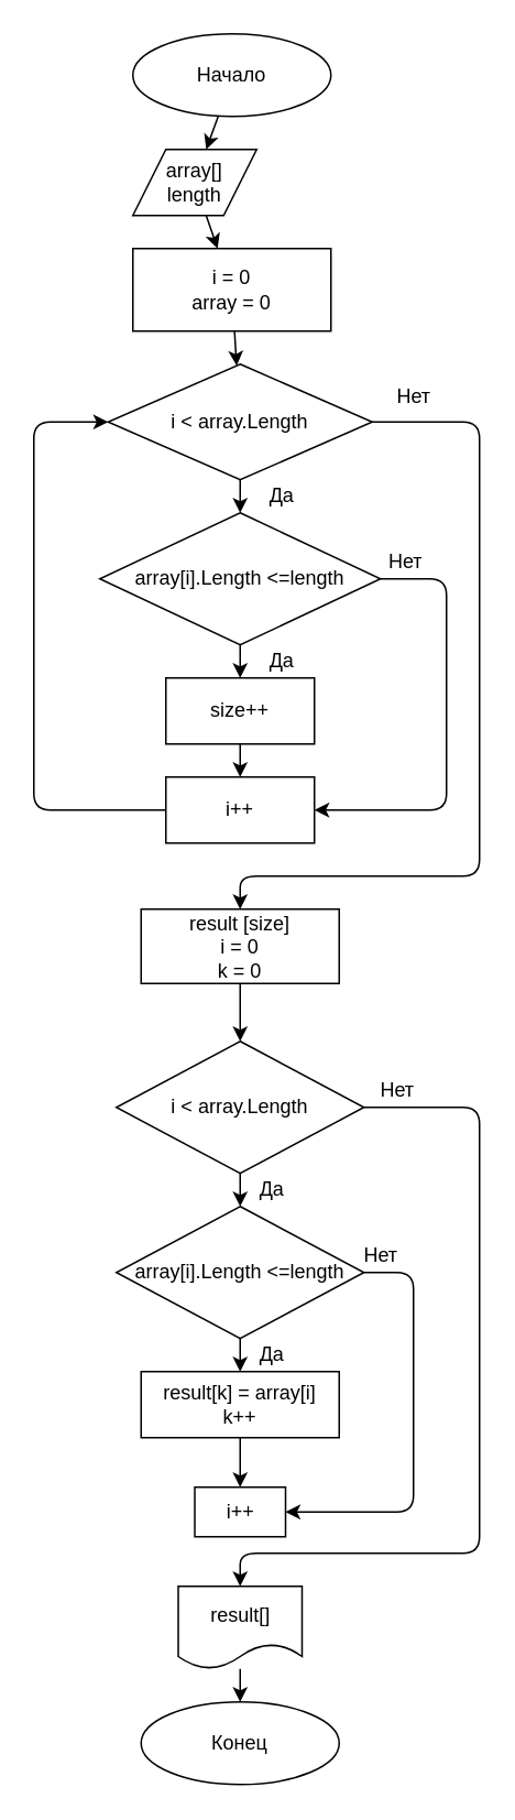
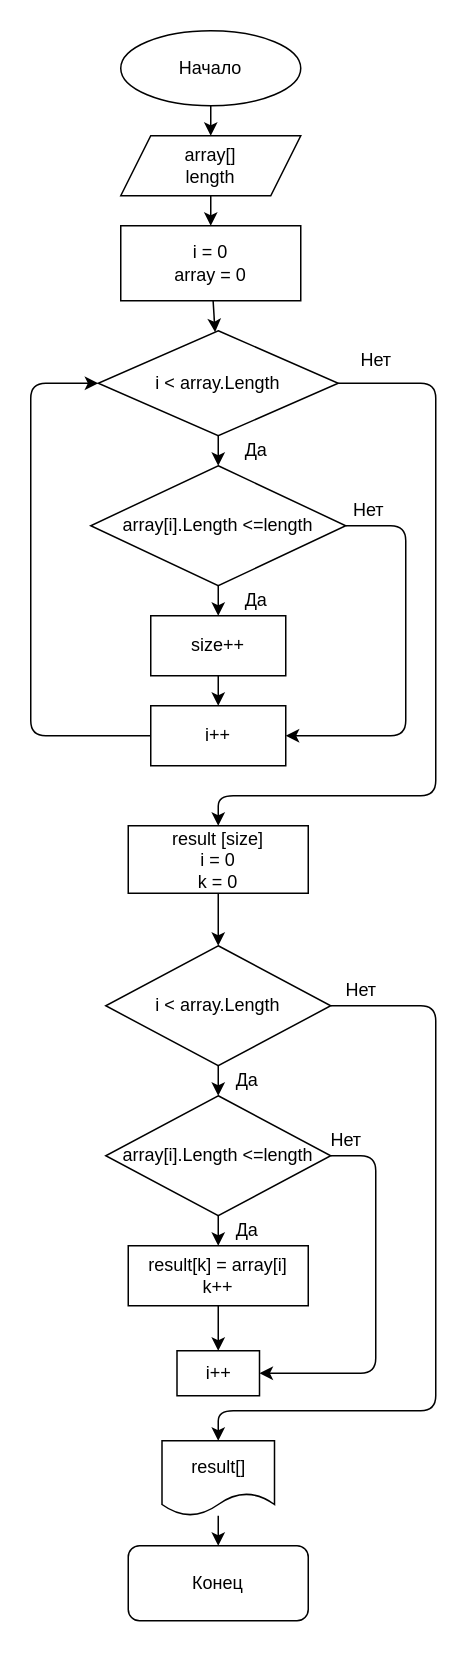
- <mxCell id="6" value="array[]&lt;br&gt;length" style="shape=parallelogram;perimeter=parallelogramPerimeter;whiteSpace=wrap;html=1;fixedSize=1;" vertex="1" parent="1"><mxGeometry x="80" y="90" width="75" height="40" as="geometry" /></mxCell>
+ <mxCell id="6" value="array[]&lt;br&gt;length" style="shape=parallelogram;perimeter=parallelogramPerimeter;whiteSpace=wrap;html=1;fixedSize=1;" vertex="1" parent="1"><mxGeometry x="80" y="90" width="120" height="40" as="geometry" /></mxCell>
- <mxCell id="4" value="Конец" style="ellipse;whiteSpace=wrap;html=1;" parent="1" vertex="1"><mxGeometry x="85" y="1030" width="120" height="50" as="geometry" /></mxCell>
+ <mxCell id="4" value="Конец" style="whiteSpace=wrap;html=1;rounded=1;" parent="1" vertex="1"><mxGeometry x="85" y="1030" width="120" height="50" as="geometry" /></mxCell>
